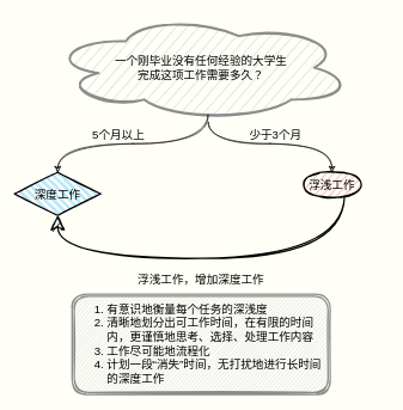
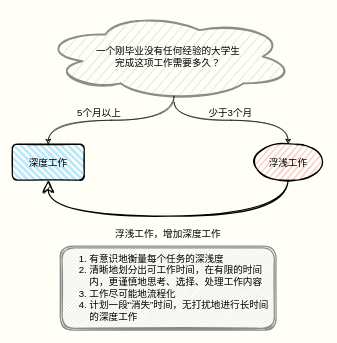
- <mxCell id="3" value="浮浅工作" style="ellipse;whiteSpace=wrap;html=1;strokeWidth=2;fillWeight=2;hachureGap=8;fillStyle=dots;fontSize=16;fillColor=#f8cecc;sketch=1;rounded=1;" parent="1" vertex="1"><mxGeometry x="420" y="240" width="85" height="35" as="geometry" /></mxCell>
+ <mxCell id="3" value="浮浅工作" style="ellipse;whiteSpace=wrap;html=1;strokeWidth=2;fillWeight=2;hachureGap=8;fillStyle=dots;fontSize=16;fillColor=#f8cecc;sketch=1;rounded=1;" parent="1" vertex="1"><mxGeometry x="420" y="240" width="120" height="60" as="geometry" /></mxCell>
- <mxCell id="4" value="&lt;font style=&quot;font-size: 16px;&quot;&gt;深度工作&lt;/font&gt;" style="rhombus;whiteSpace=wrap;html=1;strokeWidth=2;fillWeight=4;hachureGap=8;hachureAngle=45;shadow=0;glass=0;fontSize=16;fillColor=#BAE8FC;sketch=1;" parent="1" vertex="1"><mxGeometry x="20" y="240" width="120" height="60" as="geometry" /></mxCell>
+ <mxCell id="4" value="&lt;font style=&quot;font-size: 16px;&quot;&gt;深度工作&lt;/font&gt;" style="whiteSpace=wrap;html=1;strokeWidth=2;fillWeight=4;hachureGap=8;hachureAngle=45;shadow=0;glass=0;fontSize=16;fillColor=#BAE8FC;sketch=1;rounded=1;" parent="1" vertex="1"><mxGeometry x="20" y="240" width="120" height="60" as="geometry" /></mxCell>
